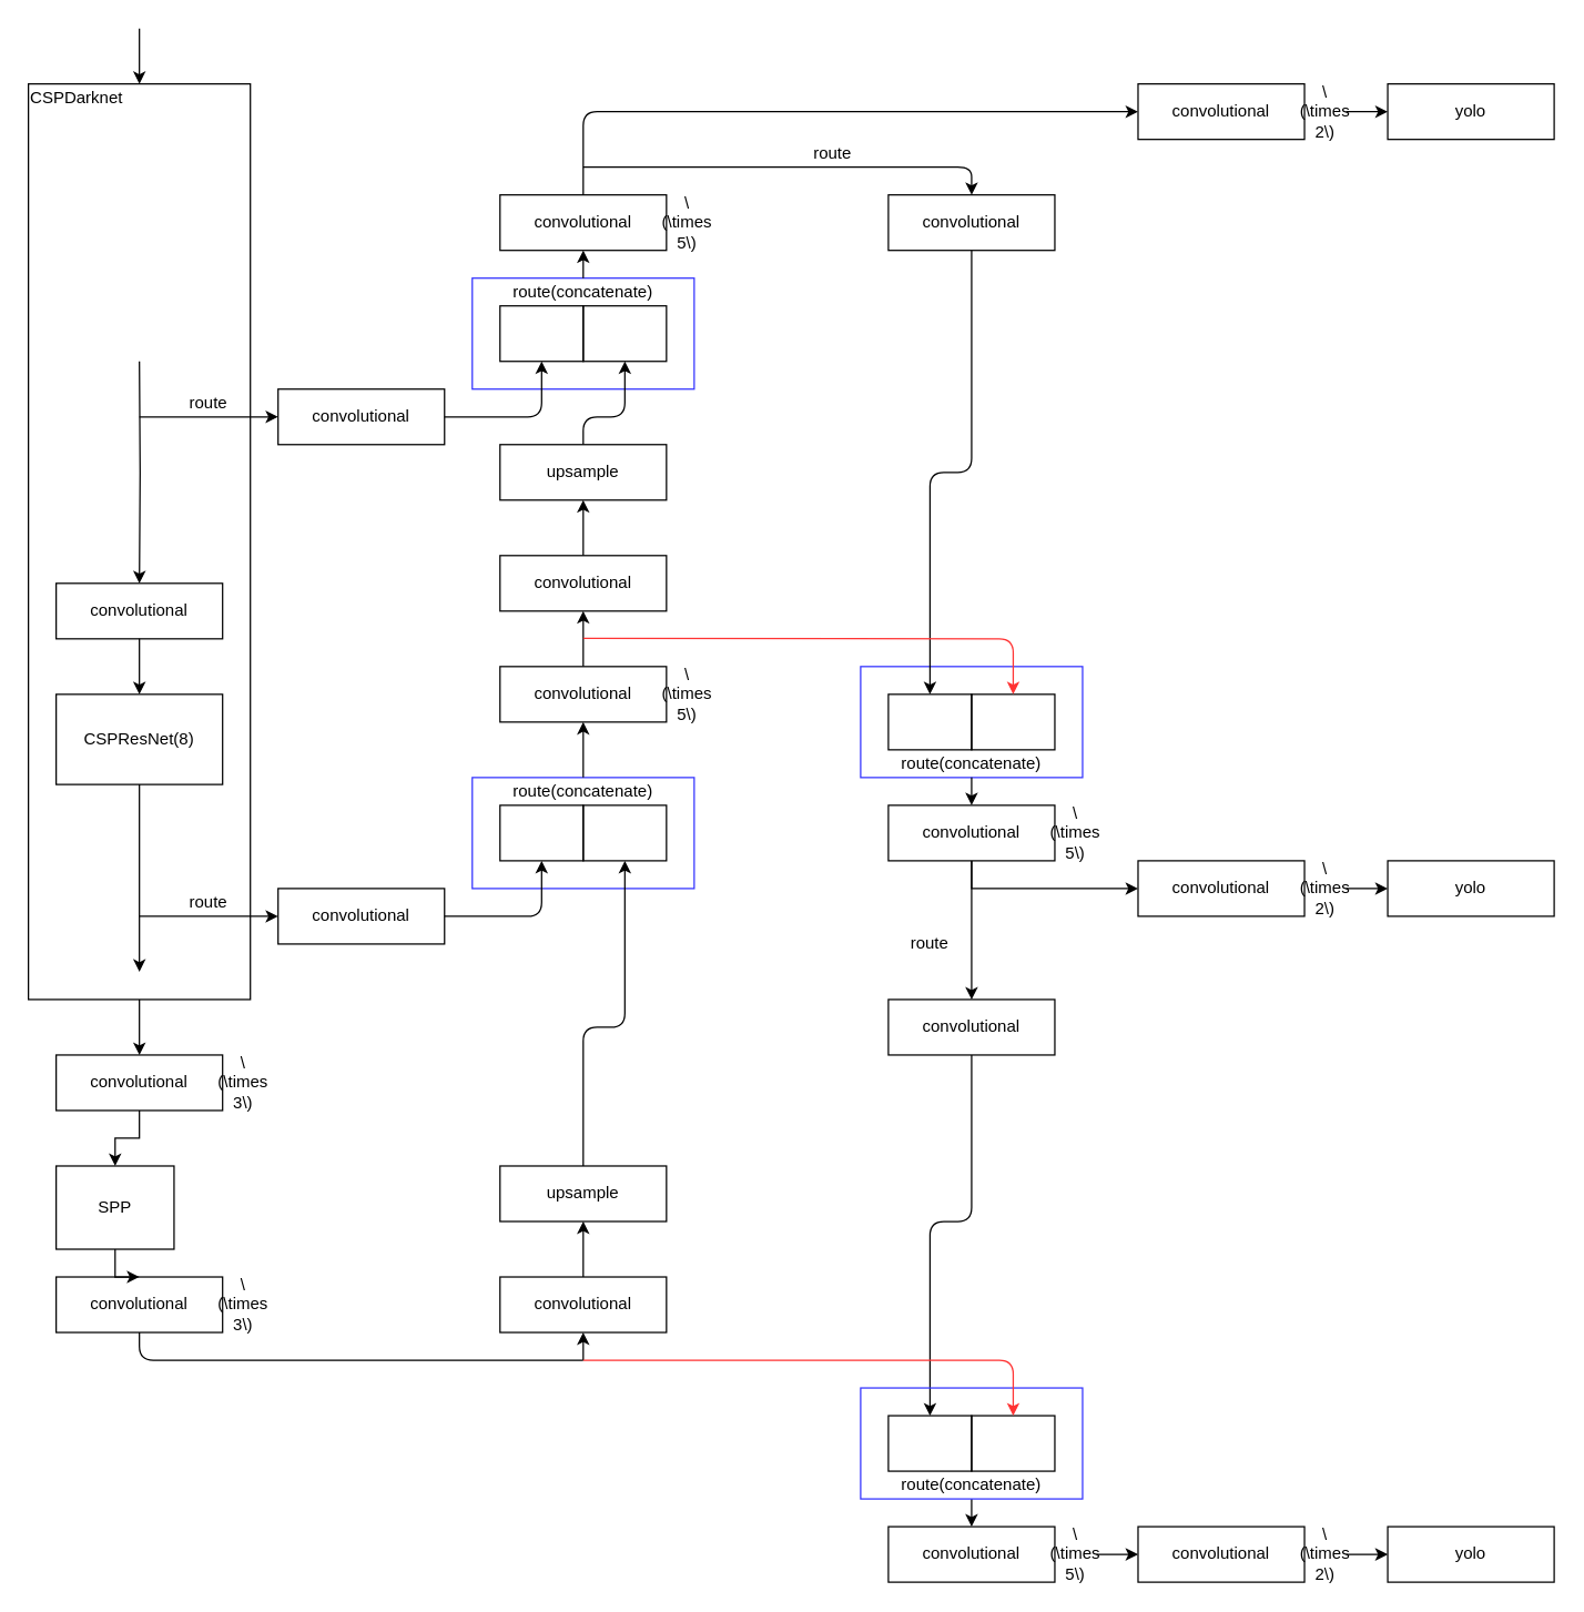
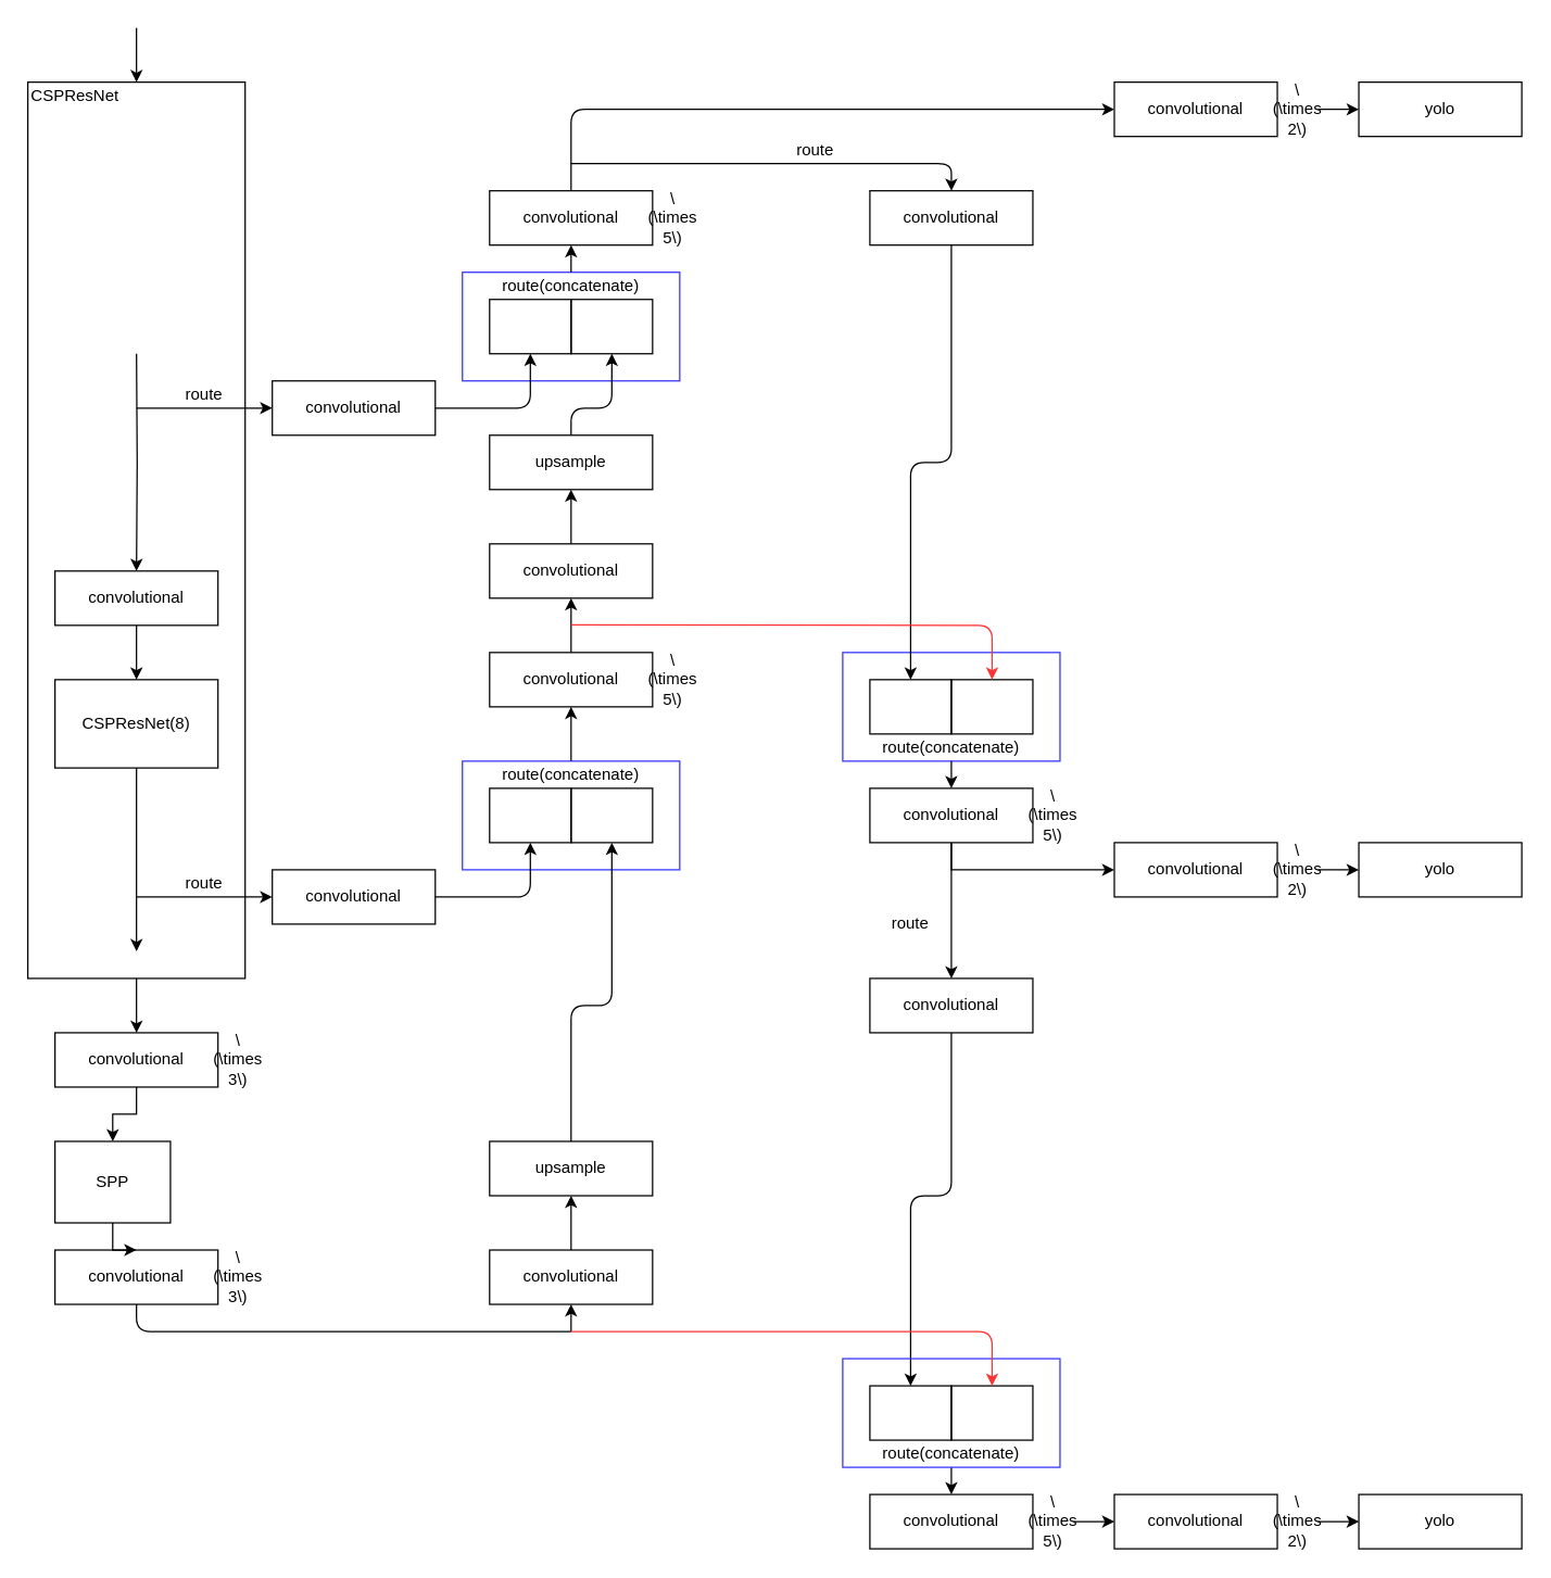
- <mxCell id="12" value="CSPDarknet" style="text;html=1;strokeColor=none;fillColor=none;align=center;verticalAlign=middle;whiteSpace=wrap;rounded=0;" vertex="1" parent="1"><mxGeometry x="20" y="60" width="70" height="20" as="geometry" /></mxCell>
+ <mxCell id="12" value="CSPResNet" style="text;html=1;strokeColor=none;fillColor=none;align=center;verticalAlign=middle;whiteSpace=wrap;rounded=0;" vertex="1" parent="1"><mxGeometry x="20" y="60" width="70" height="20" as="geometry" /></mxCell>
